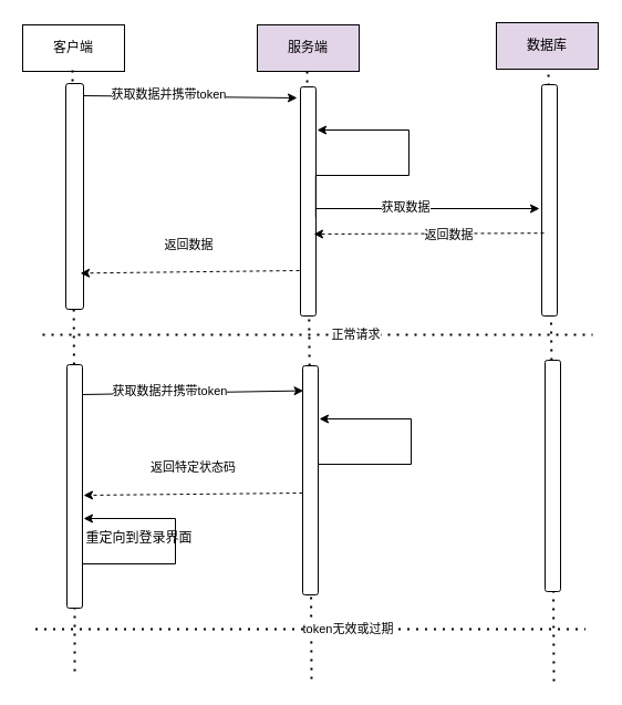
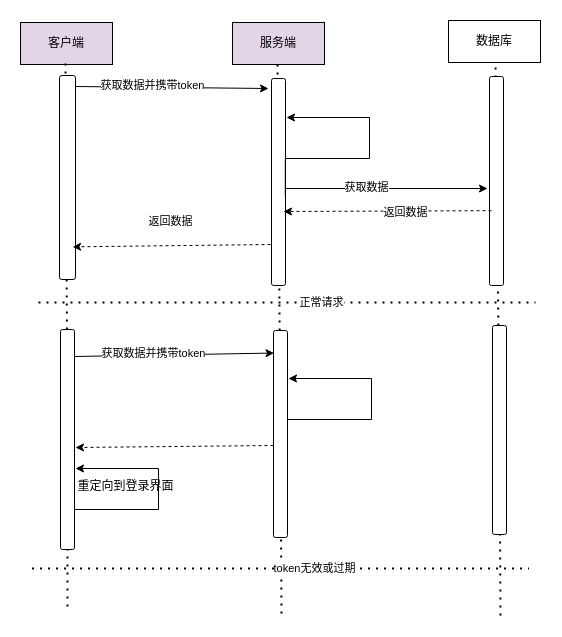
- <mxCell id="6" value="数据库" style="rounded=0;whiteSpace=wrap;html=1;fillColor=#e1d5e7;" parent="1" vertex="1"><mxGeometry x="448" y="20" width="92" height="42" as="geometry" /></mxCell>
+ <mxCell id="6" value="数据库" style="rounded=0;whiteSpace=wrap;html=1;" parent="1" vertex="1"><mxGeometry x="448" y="20" width="92" height="42" as="geometry" /></mxCell>
- <mxCell id="2" value="客户端" style="rounded=0;whiteSpace=wrap;html=1;" parent="1" vertex="1"><mxGeometry x="20" y="22" width="92" height="42" as="geometry" /></mxCell>
+ <mxCell id="2" value="客户端" style="rounded=0;whiteSpace=wrap;html=1;fillColor=#e1d5e7;" parent="1" vertex="1"><mxGeometry x="20" y="22" width="92" height="42" as="geometry" /></mxCell>
- <mxCell id="32" value="&lt;span style=&quot;font-size: 11px;&quot;&gt;返回特定状态码&lt;/span&gt;" style="text;html=1;align=center;verticalAlign=middle;resizable=0;points=[];autosize=1;strokeColor=none;fillColor=none;" parent="1" vertex="1"><mxGeometry x="126" y="408" width="95" height="27" as="geometry" /></mxCell>
